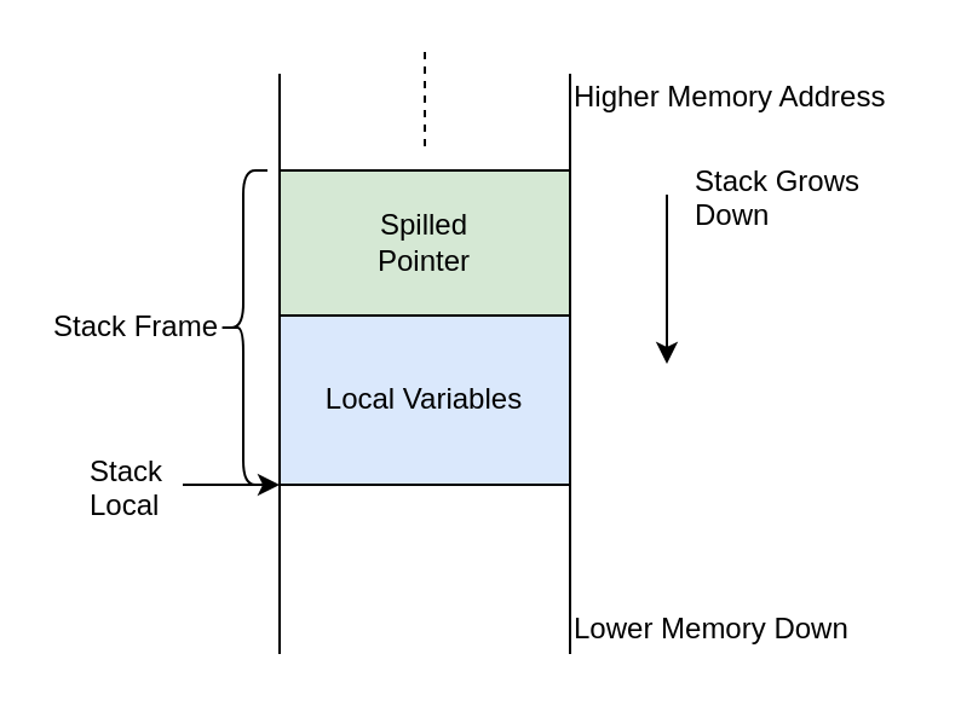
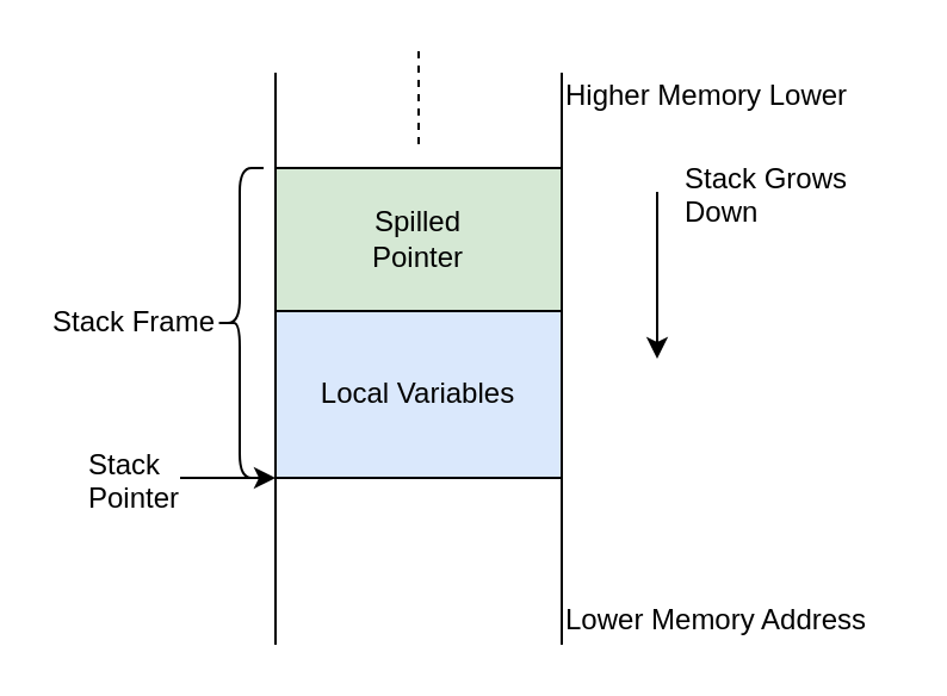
- <mxCell id="7" value="Higher Memory Address" style="text;html=1;resizable=0;points=[];autosize=1;align=left;verticalAlign=top;spacingTop=-4;" parent="1" vertex="1"><mxGeometry x="235" y="30" width="140" height="20" as="geometry" /></mxCell>
+ <mxCell id="7" value="Higher Memory Lower" style="text;html=1;resizable=0;points=[];autosize=1;align=left;verticalAlign=top;spacingTop=-4;" parent="1" vertex="1"><mxGeometry x="235" y="30" width="140" height="20" as="geometry" /></mxCell>
- <mxCell id="14" value="Stack&lt;br&gt;Local" style="text;html=1;resizable=0;points=[];autosize=1;align=left;verticalAlign=top;spacingTop=-4;" vertex="1" parent="1"><mxGeometry x="35" y="185" width="50" height="30" as="geometry" /></mxCell>
+ <mxCell id="14" value="Stack&lt;br&gt;Pointer" style="text;html=1;resizable=0;points=[];autosize=1;align=left;verticalAlign=top;spacingTop=-4;" vertex="1" parent="1"><mxGeometry x="35" y="185" width="50" height="30" as="geometry" /></mxCell>
- <mxCell id="8" value="Lower Memory Down" style="text;html=1;resizable=0;points=[];autosize=1;align=left;verticalAlign=top;spacingTop=-4;" parent="1" vertex="1"><mxGeometry x="235" y="250" width="140" height="20" as="geometry" /></mxCell>
+ <mxCell id="8" value="Lower Memory Address" style="text;html=1;resizable=0;points=[];autosize=1;align=left;verticalAlign=top;spacingTop=-4;" parent="1" vertex="1"><mxGeometry x="235" y="250" width="140" height="20" as="geometry" /></mxCell>
